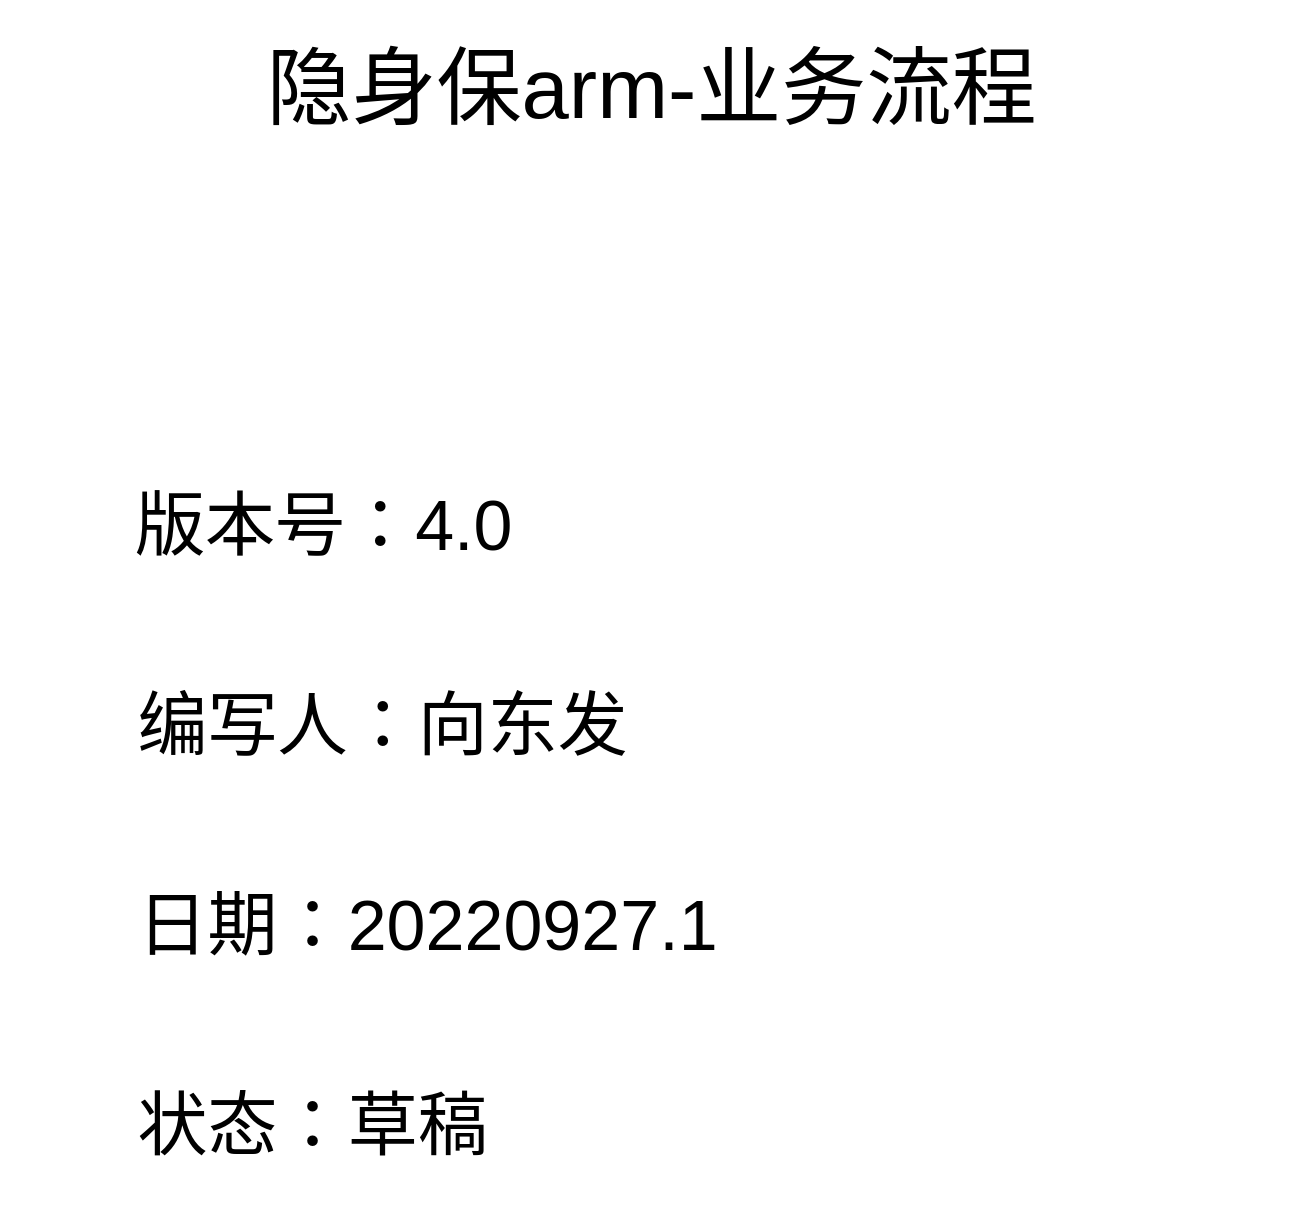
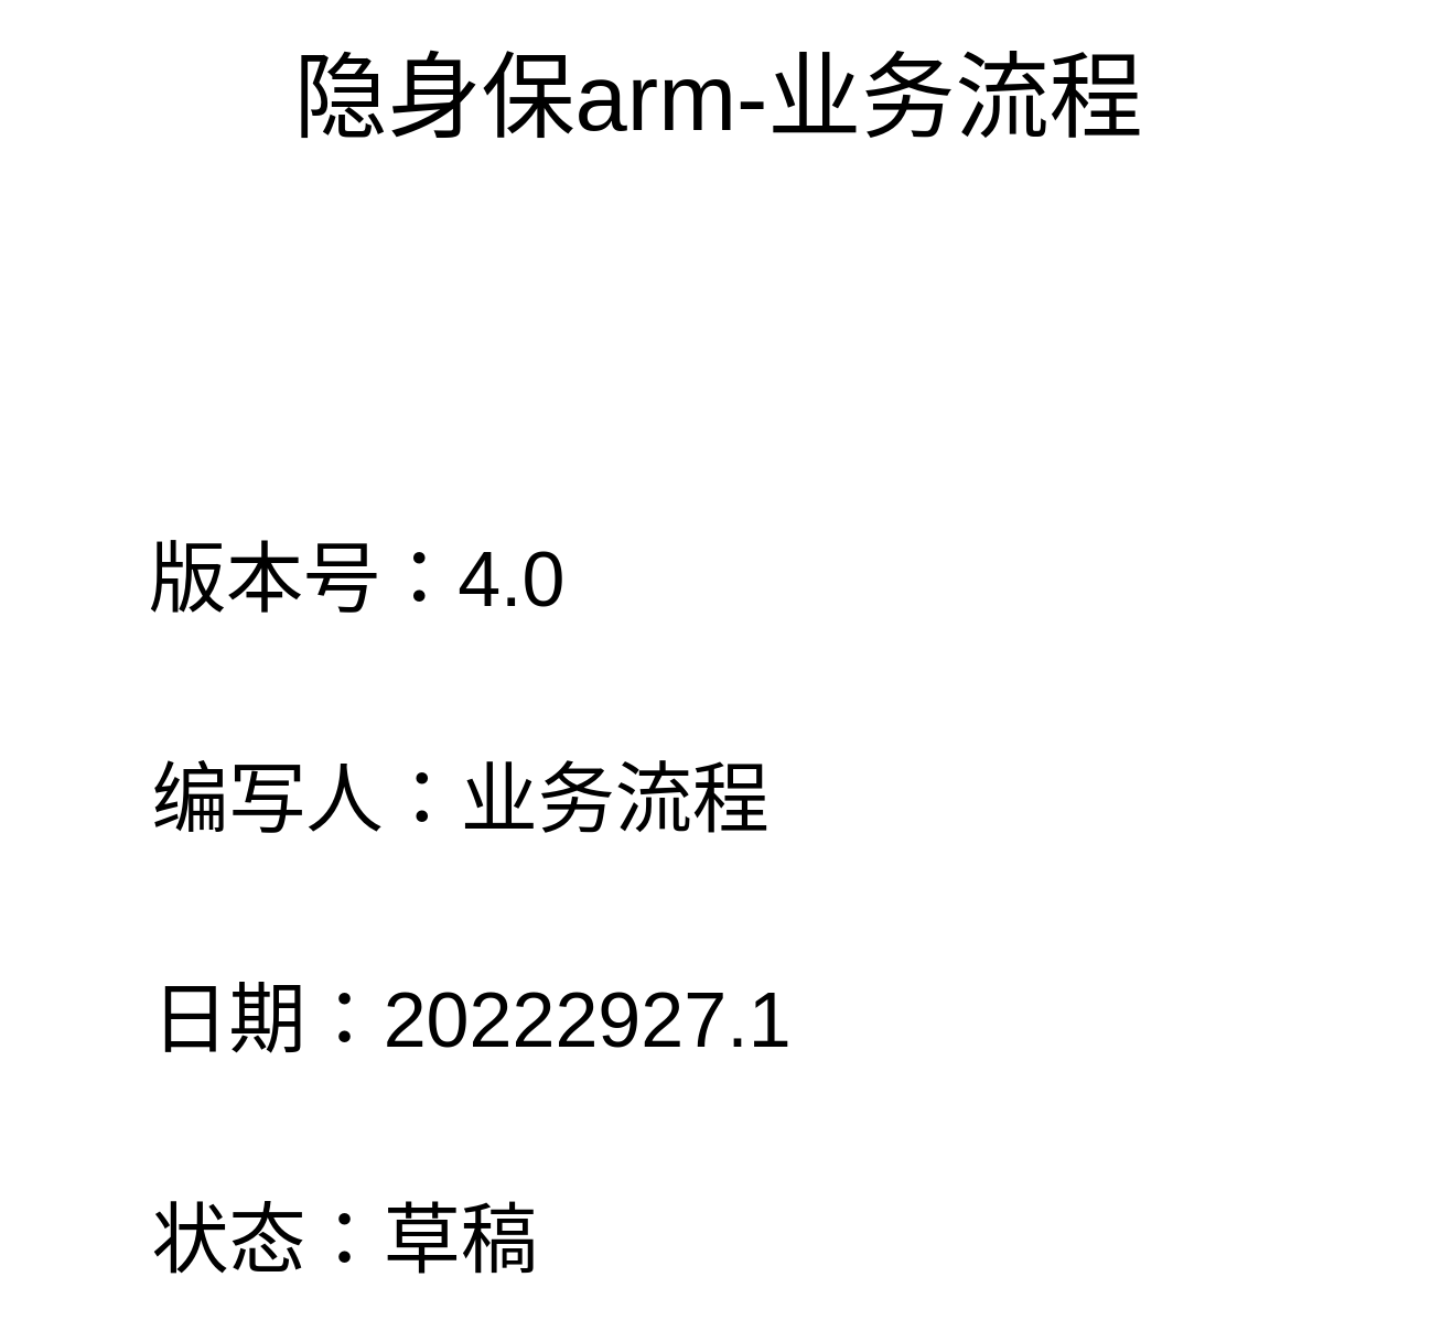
- <mxCell id="4" value="编写人：向东发" style="text;html=1;strokeColor=none;fillColor=none;align=left;verticalAlign=middle;whiteSpace=wrap;rounded=0;fontSize=28;" parent="1" vertex="1"><mxGeometry x="53" y="275" width="240" height="30" as="geometry" /></mxCell>
+ <mxCell id="4" value="编写人：业务流程" style="text;html=1;strokeColor=none;fillColor=none;align=left;verticalAlign=middle;whiteSpace=wrap;rounded=0;fontSize=28;" parent="1" vertex="1"><mxGeometry x="53" y="275" width="240" height="30" as="geometry" /></mxCell>
- <mxCell id="5" value="日期：20220927.1" style="text;html=1;strokeColor=none;fillColor=none;align=left;verticalAlign=middle;whiteSpace=wrap;rounded=0;fontSize=28;" parent="1" vertex="1"><mxGeometry x="53" y="355" width="290" height="30" as="geometry" /></mxCell>
+ <mxCell id="5" value="日期：20222927.1" style="text;html=1;strokeColor=none;fillColor=none;align=left;verticalAlign=middle;whiteSpace=wrap;rounded=0;fontSize=28;" parent="1" vertex="1"><mxGeometry x="53" y="355" width="290" height="30" as="geometry" /></mxCell>
